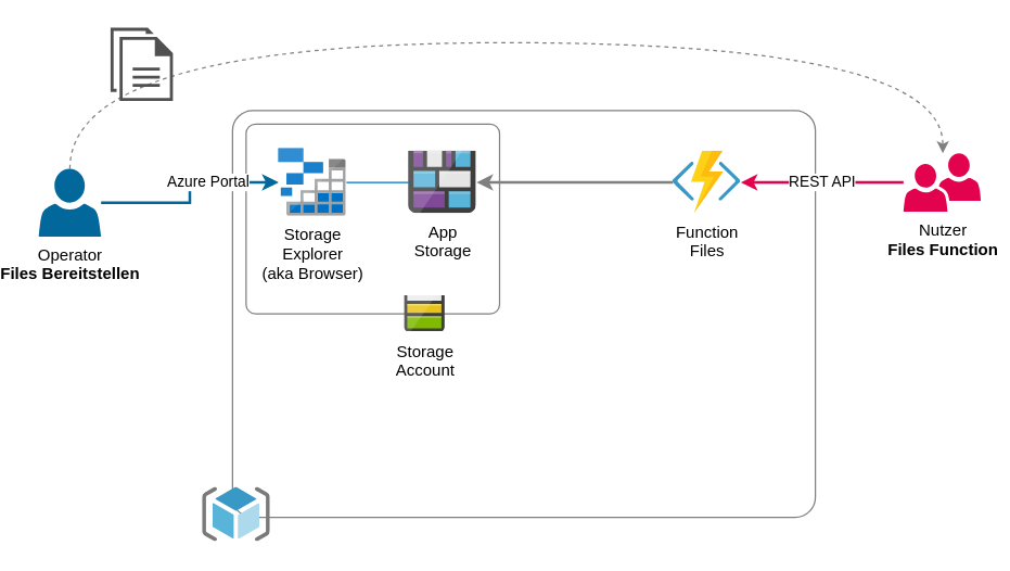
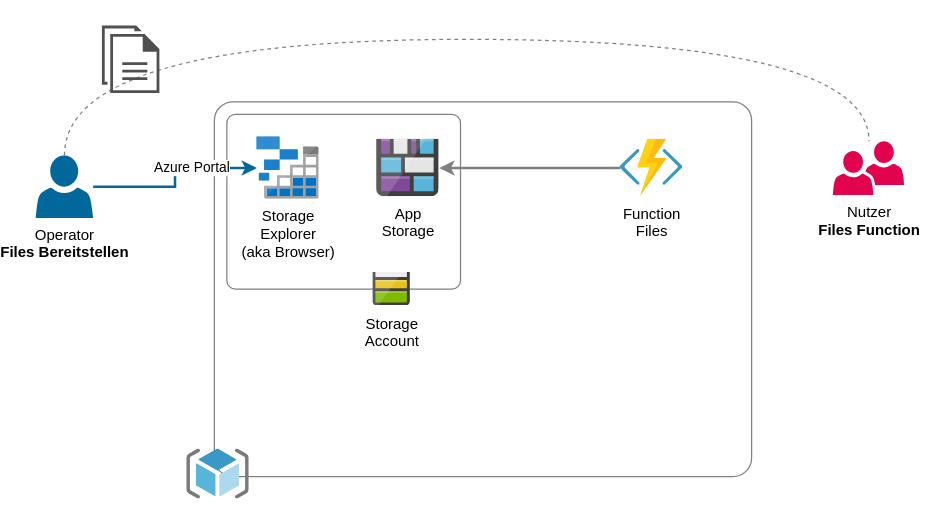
- <mxCell id="15" style="edgeStyle=orthogonalEdgeStyle;rounded=0;orthogonalLoop=1;jettySize=auto;html=1;strokeColor=#808080;strokeWidth=1;startArrow=none;startFill=0;endArrow=classic;endFill=1;curved=1;dashed=1;" parent="1" source="16" target="8" edge="1"><mxGeometry relative="1" as="geometry"><Array as="points"><mxPoint x="43" y="31" /><mxPoint x="687" y="31" /></Array></mxGeometry></mxCell>
+ <mxCell id="15" style="edgeStyle=orthogonalEdgeStyle;rounded=0;orthogonalLoop=1;jettySize=auto;html=1;strokeColor=#808080;strokeWidth=1;startArrow=none;startFill=0;endArrow=none;endFill=1;curved=1;dashed=1;" parent="1" source="16" target="8" edge="1"><mxGeometry relative="1" as="geometry"><Array as="points"><mxPoint x="43" y="31" /><mxPoint x="687" y="31" /></Array></mxGeometry></mxCell>
- <mxCell id="5" style="edgeStyle=elbowEdgeStyle;rounded=0;orthogonalLoop=1;jettySize=auto;html=1;strokeColor=#0072c6;strokeWidth=1;startArrow=none;startFill=0;endArrow=none;endFill=0;" parent="1" source="6" target="4" edge="1"><mxGeometry relative="1" as="geometry" /></mxCell>
- <mxCell id="7" value="REST API" style="edgeStyle=orthogonalEdgeStyle;rounded=0;orthogonalLoop=1;jettySize=auto;html=1;strokeColor=#E3024D;strokeWidth=2;startArrow=none;startFill=0;" parent="1" source="8" target="14" edge="1"><mxGeometry relative="1" as="geometry" /></mxCell>
